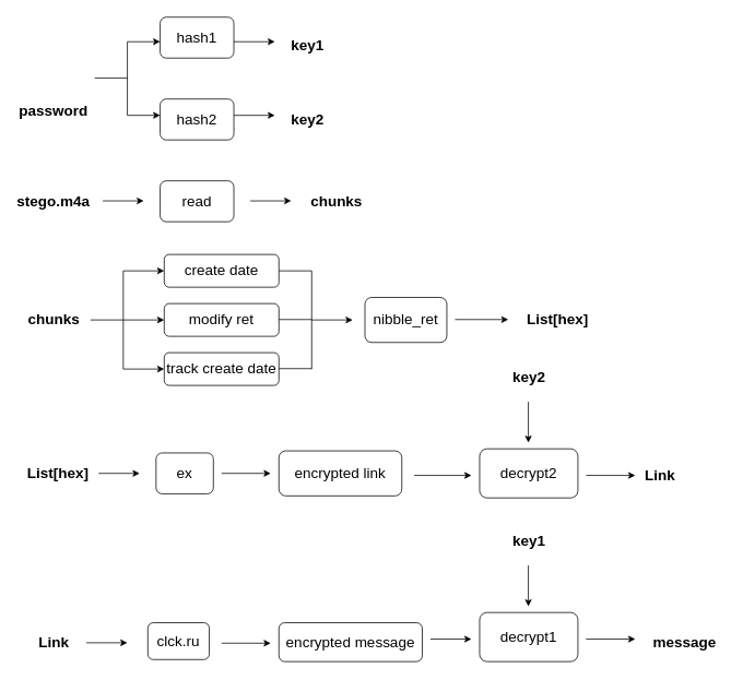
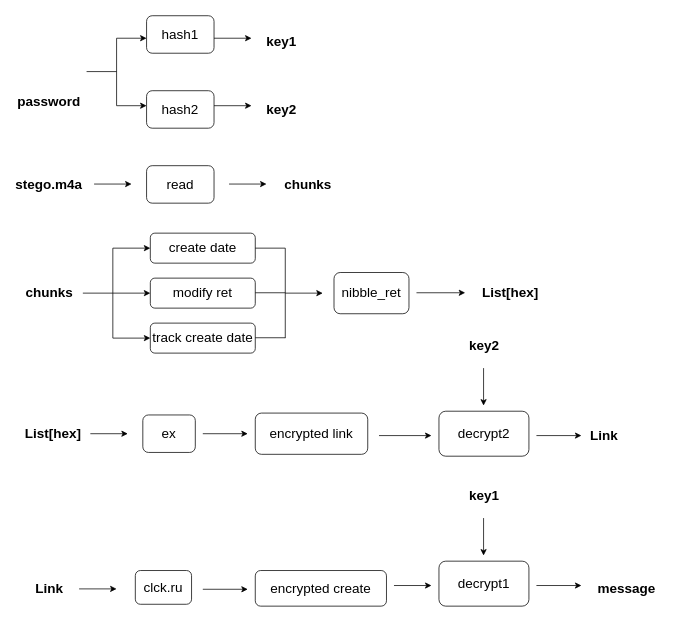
- <mxCell id="50" value="encrypted message" style="rounded=1;whiteSpace=wrap;html=1;fontSize=18;" vertex="1" parent="1"><mxGeometry x="340" y="760" width="175" height="47.5" as="geometry" /></mxCell>
+ <mxCell id="50" value="encrypted create" style="rounded=1;whiteSpace=wrap;html=1;fontSize=18;" vertex="1" parent="1"><mxGeometry x="340" y="760" width="175" height="47.5" as="geometry" /></mxCell>
